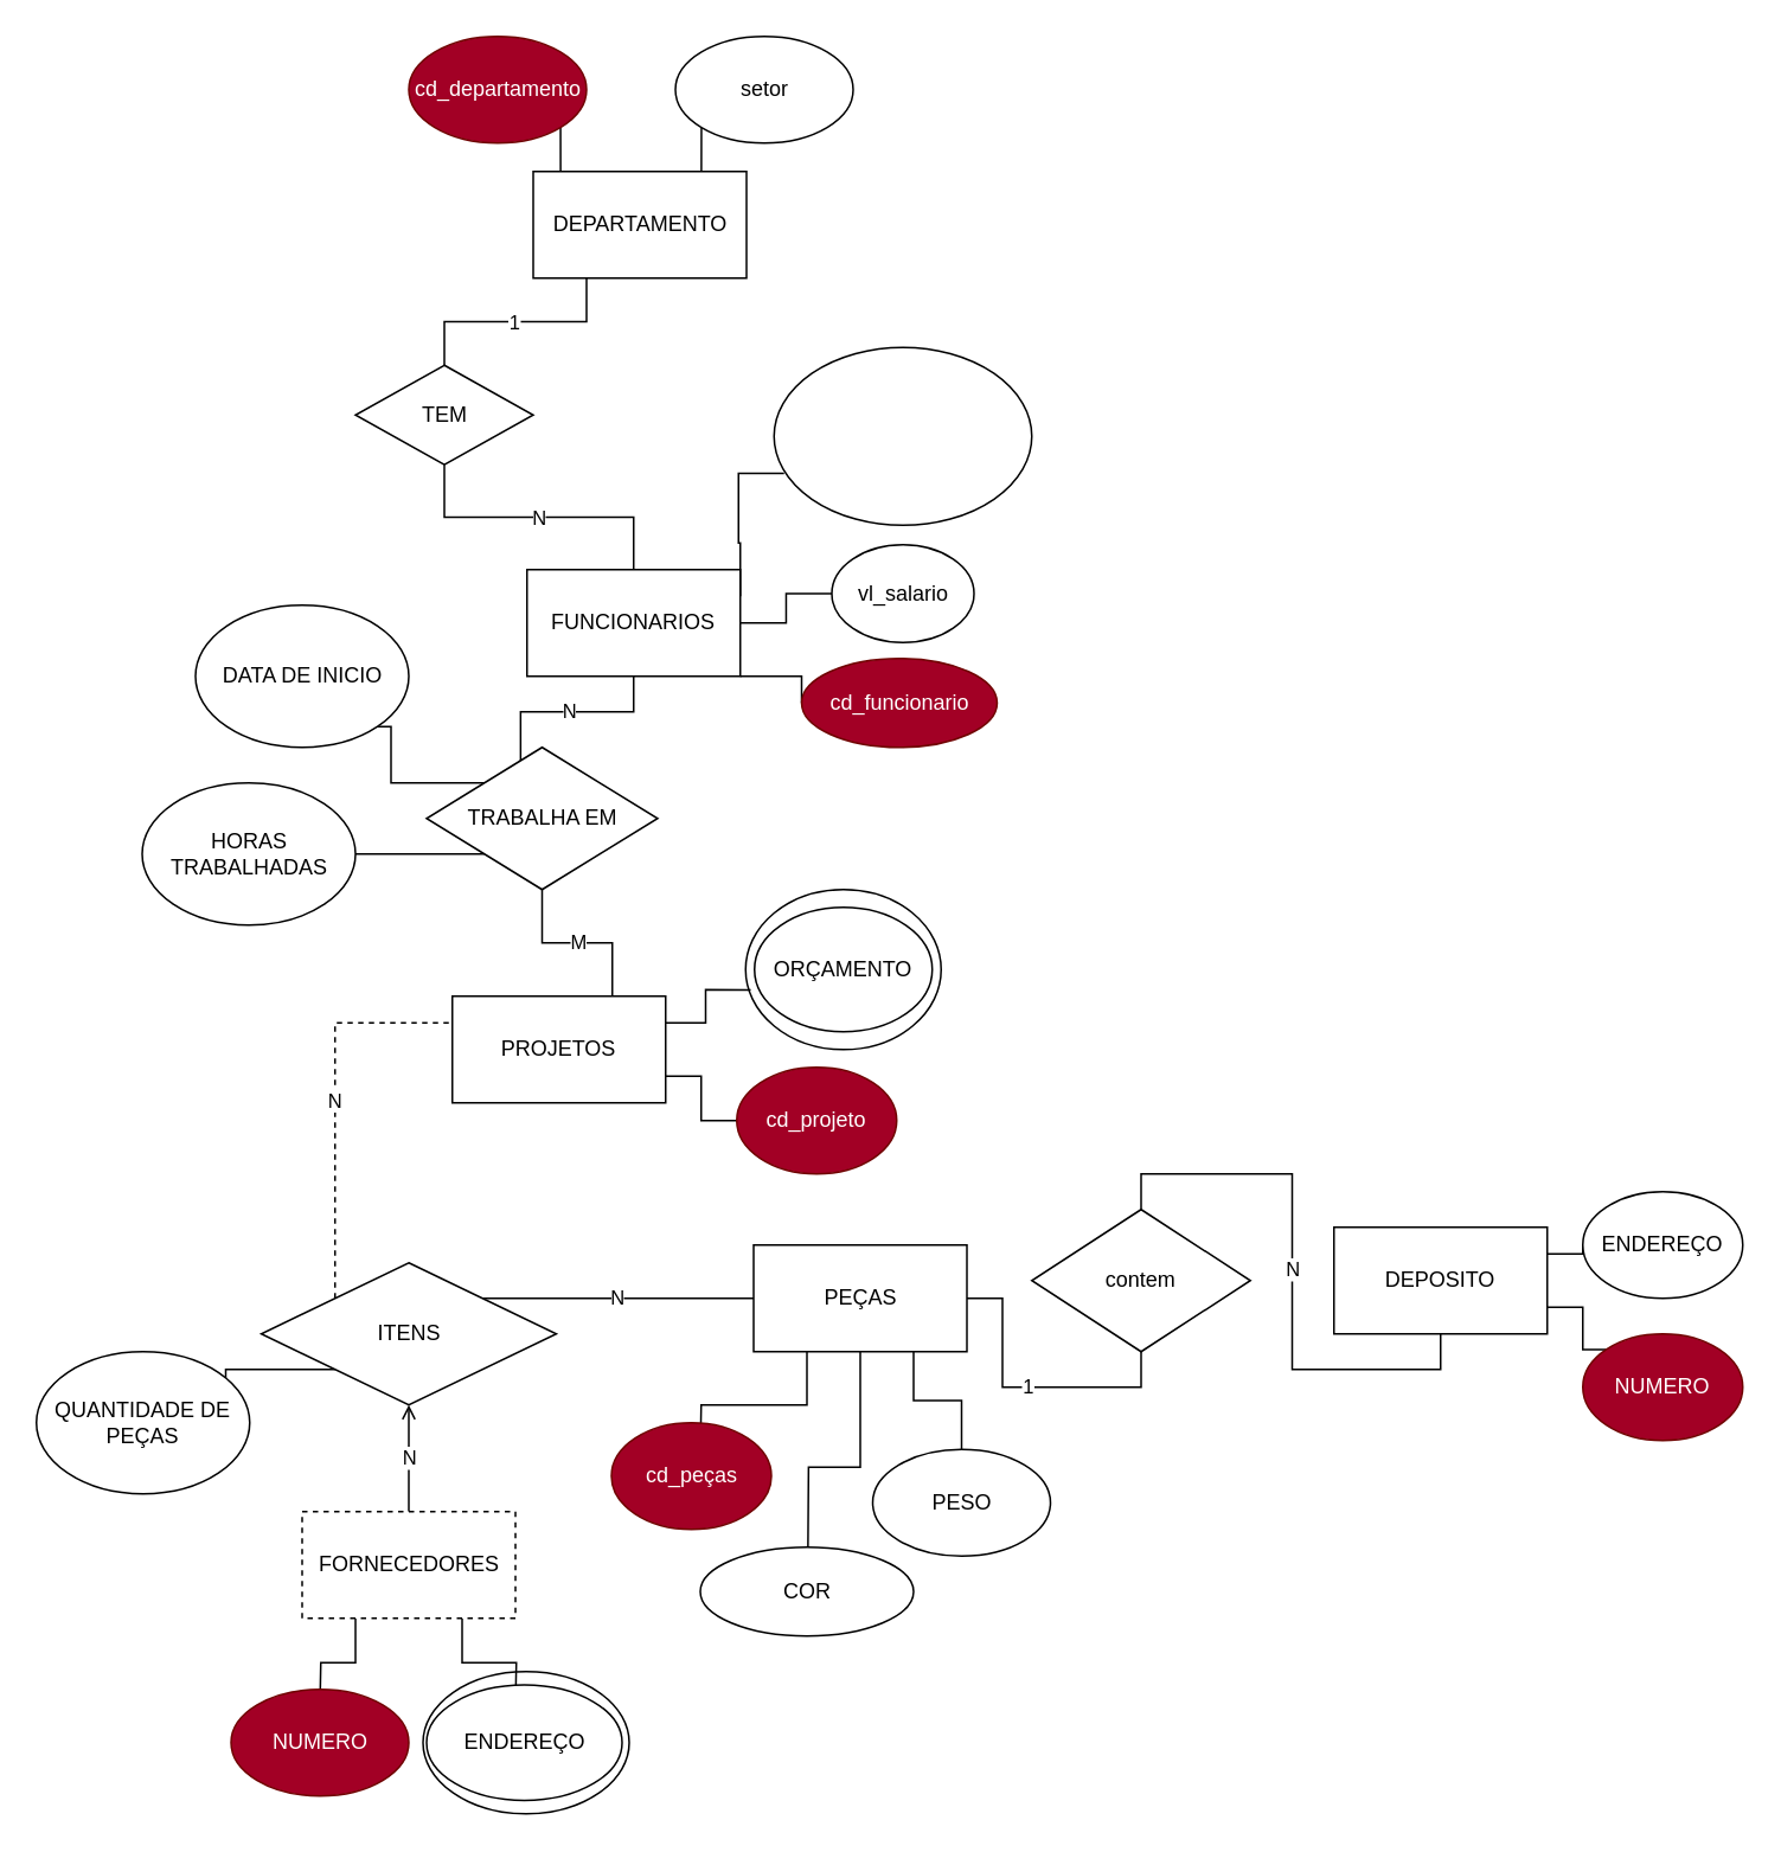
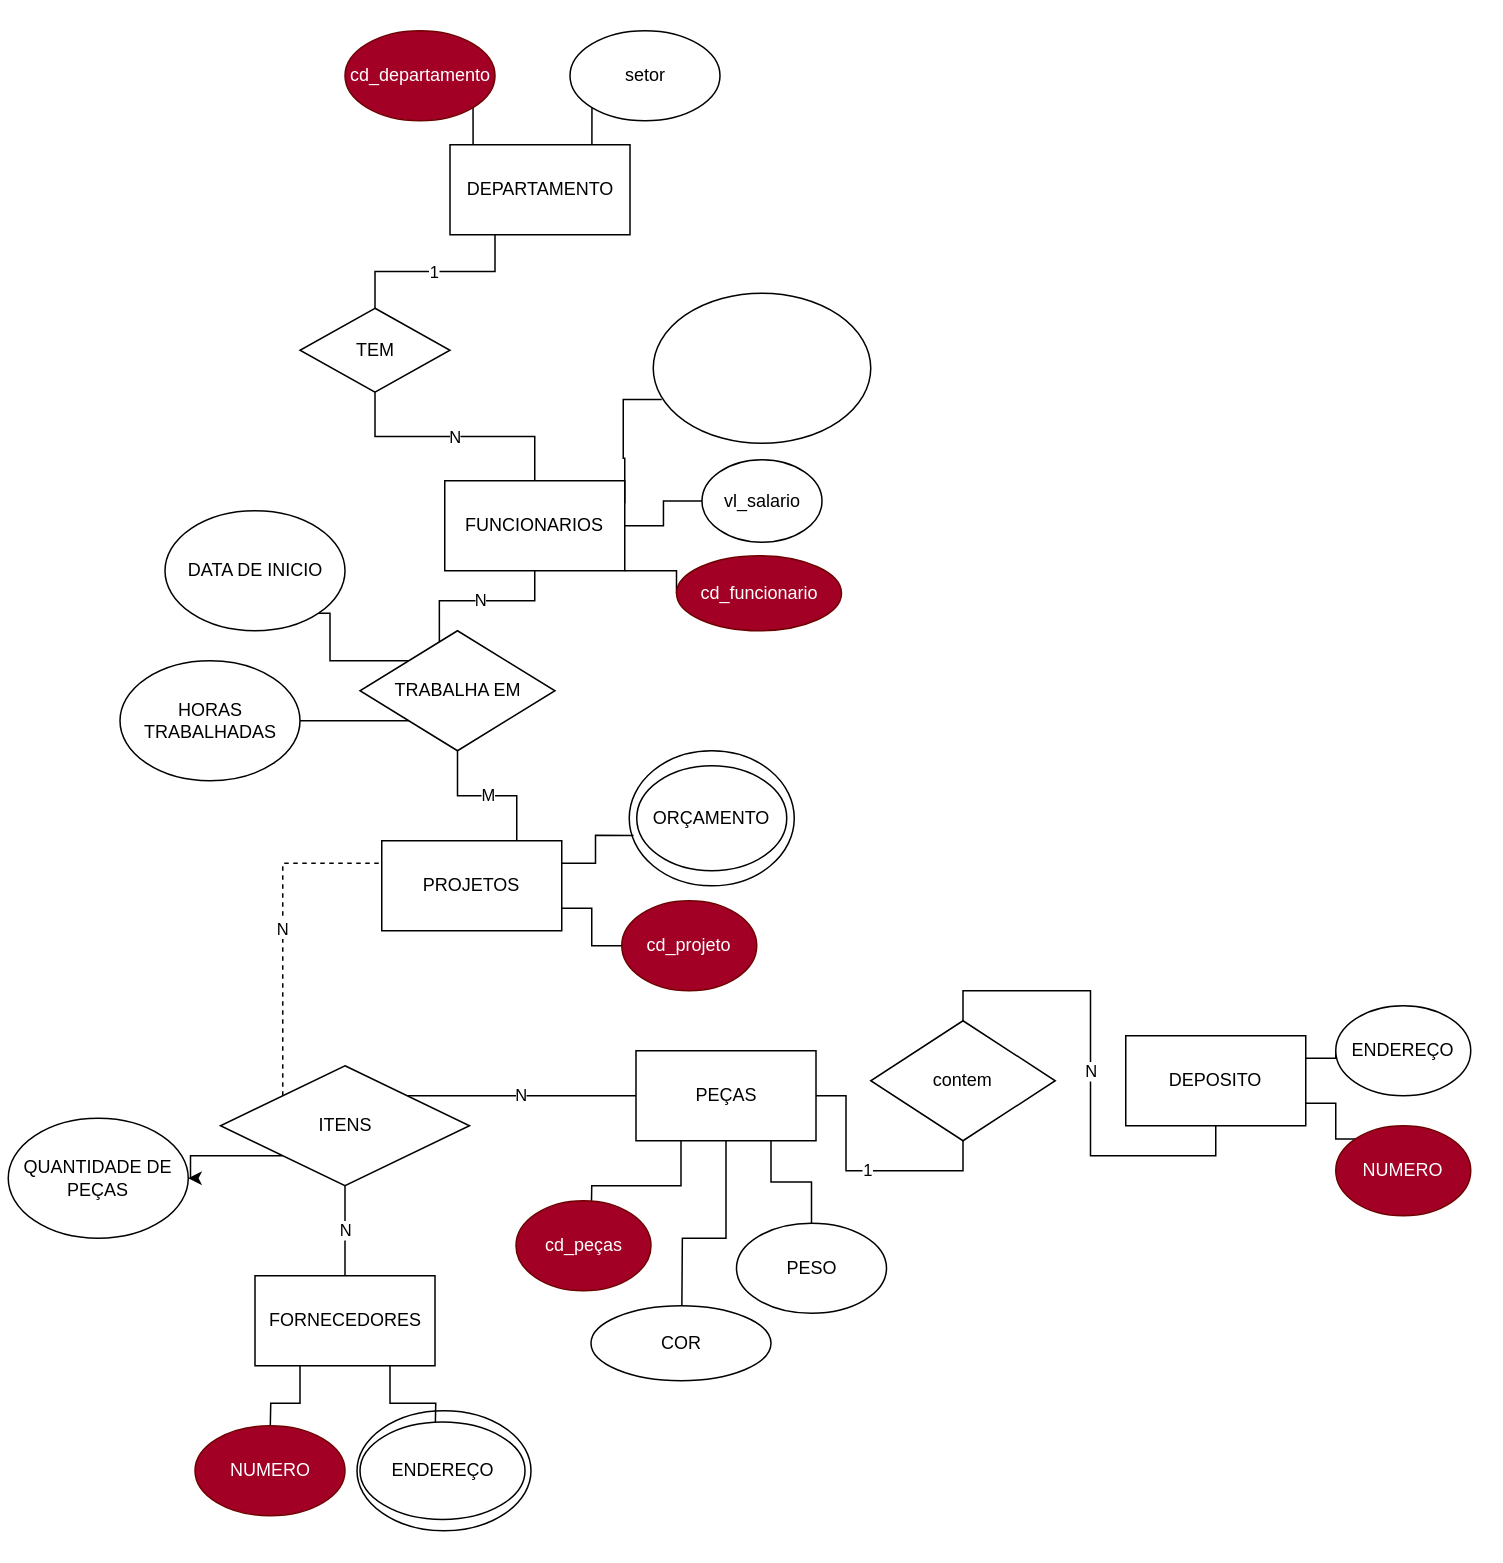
- <mxCell id="14" value="N" style="edgeStyle=orthogonalEdgeStyle;rounded=0;orthogonalLoop=1;jettySize=auto;html=1;exitX=0.5;exitY=0;exitDx=0;exitDy=0;entryX=0.5;entryY=1;entryDx=0;entryDy=0;endArrow=open;endFill=0;" edge="1" parent="1" source="15" target="46"><mxGeometry relative="1" as="geometry" /></mxCell>
+ <mxCell id="14" value="N" style="edgeStyle=orthogonalEdgeStyle;rounded=0;orthogonalLoop=1;jettySize=auto;html=1;exitX=0.5;exitY=0;exitDx=0;exitDy=0;entryX=0.5;entryY=1;entryDx=0;entryDy=0;endArrow=none;endFill=0;" edge="1" parent="1" source="15" target="46"><mxGeometry relative="1" as="geometry" /></mxCell>
- <mxCell id="56" value="QUANTIDADE DE PEÇAS" style="ellipse;whiteSpace=wrap;html=1;sketch=0;strokeColor=default;gradientColor=none;" vertex="1" parent="1"><mxGeometry x="20" y="760" width="120" height="80" as="geometry" /></mxCell>
+ <mxCell id="56" value="QUANTIDADE DE PEÇAS" style="ellipse;whiteSpace=wrap;html=1;sketch=0;strokeColor=default;gradientColor=none;" vertex="1" parent="1"><mxGeometry x="5" y="745" width="120" height="80" as="geometry" /></mxCell>
- <mxCell id="15" value="FORNECEDORES" style="rounded=0;whiteSpace=wrap;html=1;dashed=1;" vertex="1" parent="1"><mxGeometry x="169.5" y="850" width="120" height="60" as="geometry" /></mxCell>
+ <mxCell id="15" value="FORNECEDORES" style="rounded=0;whiteSpace=wrap;html=1;" vertex="1" parent="1"><mxGeometry x="169.5" y="850" width="120" height="60" as="geometry" /></mxCell>
